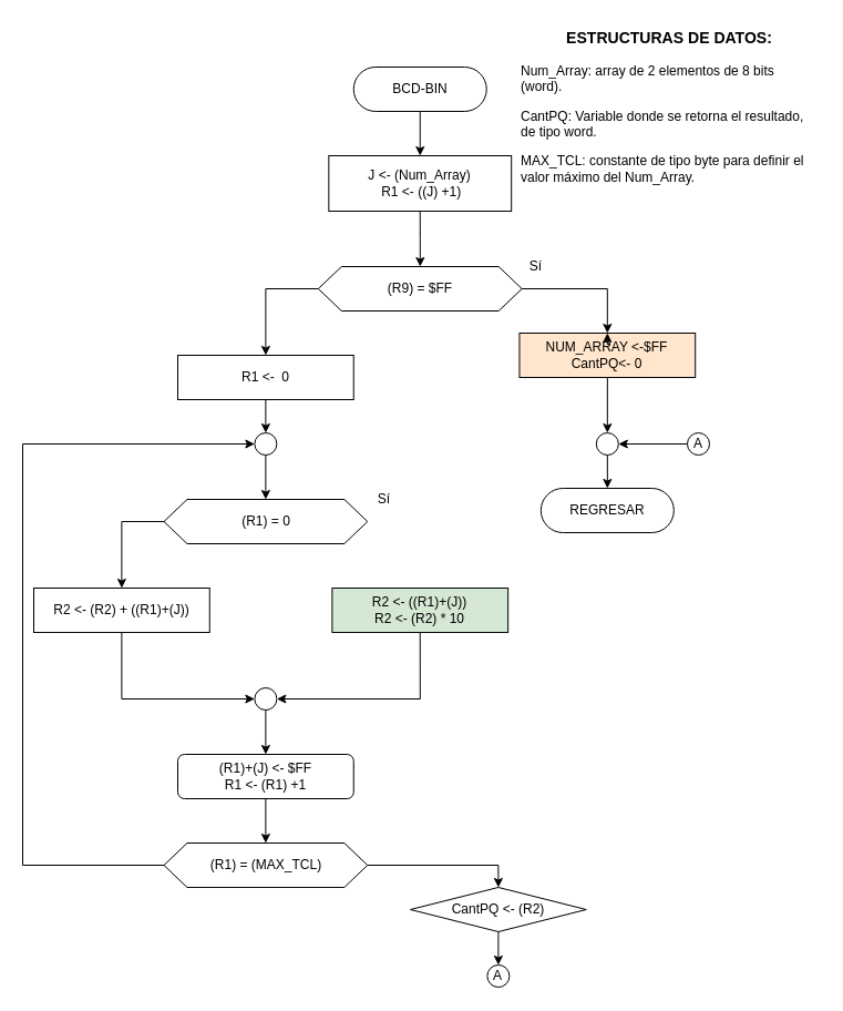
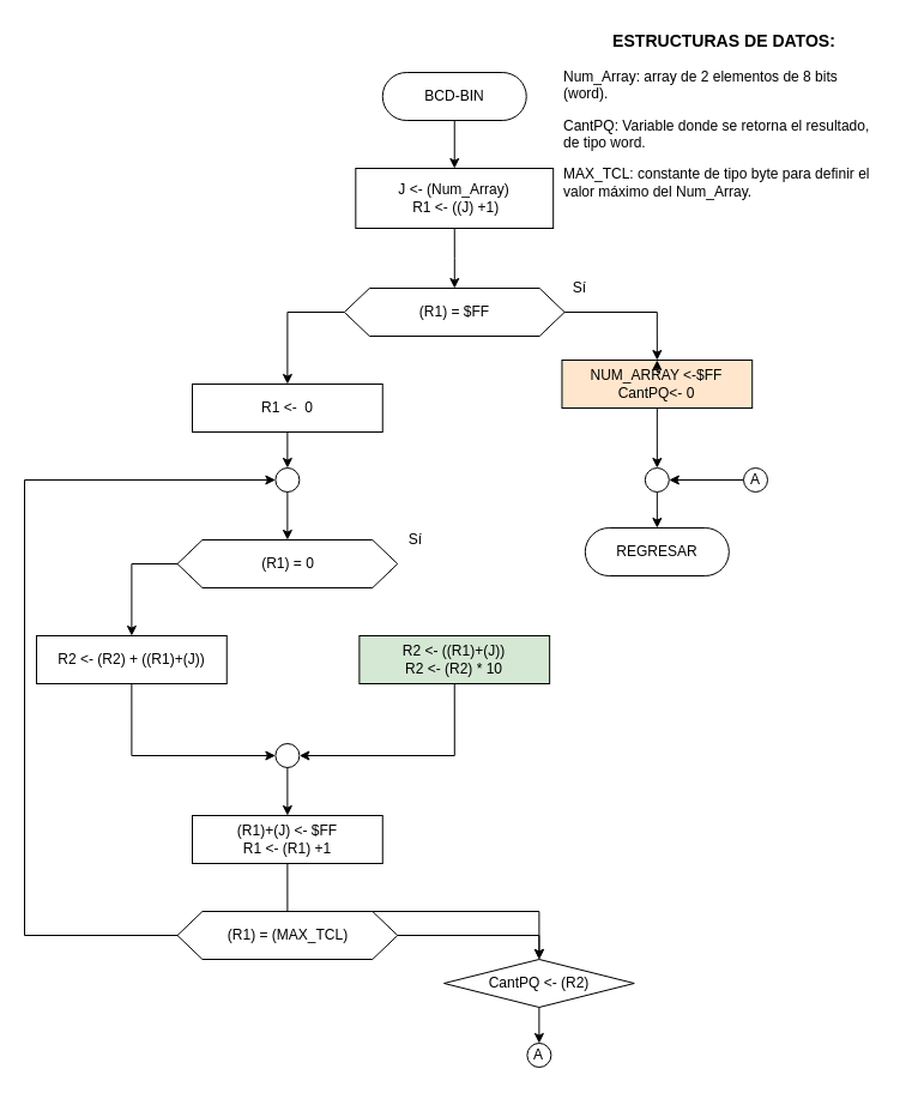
- <mxCell id="12" value="(R9) = $FF" style="shape=hexagon;perimeter=hexagonPerimeter2;whiteSpace=wrap;html=1;size=0.114;" vertex="1" parent="1"><mxGeometry x="286.87" y="240" width="183.76" height="40" as="geometry" /></mxCell>
+ <mxCell id="12" value="(R1) = $FF" style="shape=hexagon;perimeter=hexagonPerimeter2;whiteSpace=wrap;html=1;size=0.114;" vertex="1" parent="1"><mxGeometry x="286.87" y="240" width="183.76" height="40" as="geometry" /></mxCell>
- <mxCell id="28" value="(R1)+(J) &amp;lt;- $FF&lt;br&gt;R1 &amp;lt;- (R1) +1" style="whiteSpace=wrap;html=1;rounded=1;" vertex="1" parent="1"><mxGeometry x="160.01" y="680" width="158.75" height="40" as="geometry" /></mxCell>
+ <mxCell id="28" value="(R1)+(J) &amp;lt;- $FF&lt;br&gt;R1 &amp;lt;- (R1) +1" style="rounded=0;whiteSpace=wrap;html=1;" vertex="1" parent="1"><mxGeometry x="160.01" y="680" width="158.75" height="40" as="geometry" /></mxCell>
- <mxCell id="27" style="edgeStyle=orthogonalEdgeStyle;rounded=0;orthogonalLoop=1;jettySize=auto;html=1;exitX=0.5;exitY=1;exitDx=0;exitDy=0;" edge="1" parent="1" source="28" target="31"><mxGeometry relative="1" as="geometry" /></mxCell>
+ <mxCell id="27" style="edgeStyle=orthogonalEdgeStyle;rounded=0;orthogonalLoop=1;jettySize=auto;html=1;exitX=0.5;exitY=1;exitDx=0;exitDy=0;" edge="1" parent="1" source="28" target="33"><mxGeometry relative="1" as="geometry" /></mxCell>
